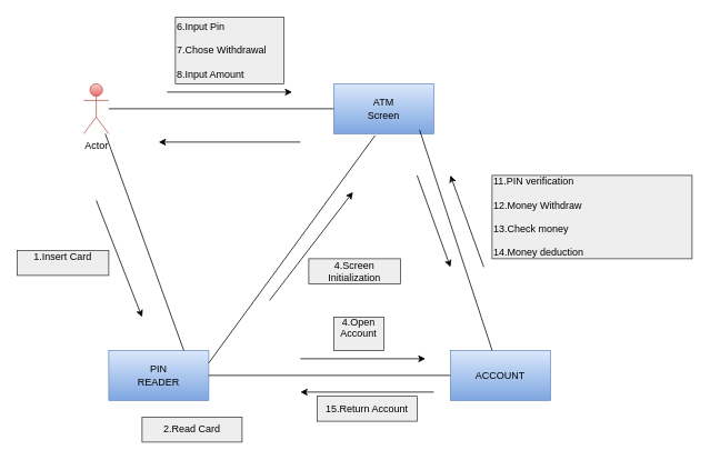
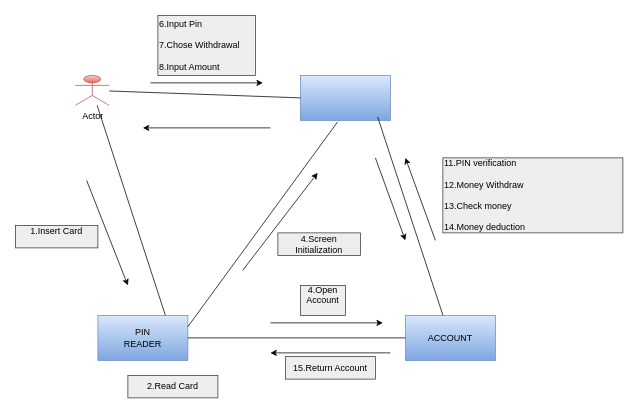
- <mxCell id="2" value="Actor" style="shape=umlActor;verticalLabelPosition=bottom;verticalAlign=top;html=1;outlineConnect=0;fillColor=#f8cecc;gradientColor=#ea6b66;strokeColor=#b85450;" vertex="1" parent="1"><mxGeometry x="100" y="100" width="30" height="60" as="geometry" /></mxCell>
+ <mxCell id="2" value="Actor" style="shape=umlActor;verticalLabelPosition=bottom;verticalAlign=top;html=1;outlineConnect=0;fillColor=#f8cecc;gradientColor=#ea6b66;strokeColor=#b85450;" vertex="1" parent="1"><mxGeometry x="100" y="100" width="45" height="40" as="geometry" /></mxCell>
- <mxCell id="18" value="ATM Screen" style="text;strokeColor=none;align=center;fillColor=none;html=1;verticalAlign=middle;whiteSpace=wrap;rounded=0;" vertex="1" parent="1"><mxGeometry x="430" y="115" width="60" height="30" as="geometry" /></mxCell>
